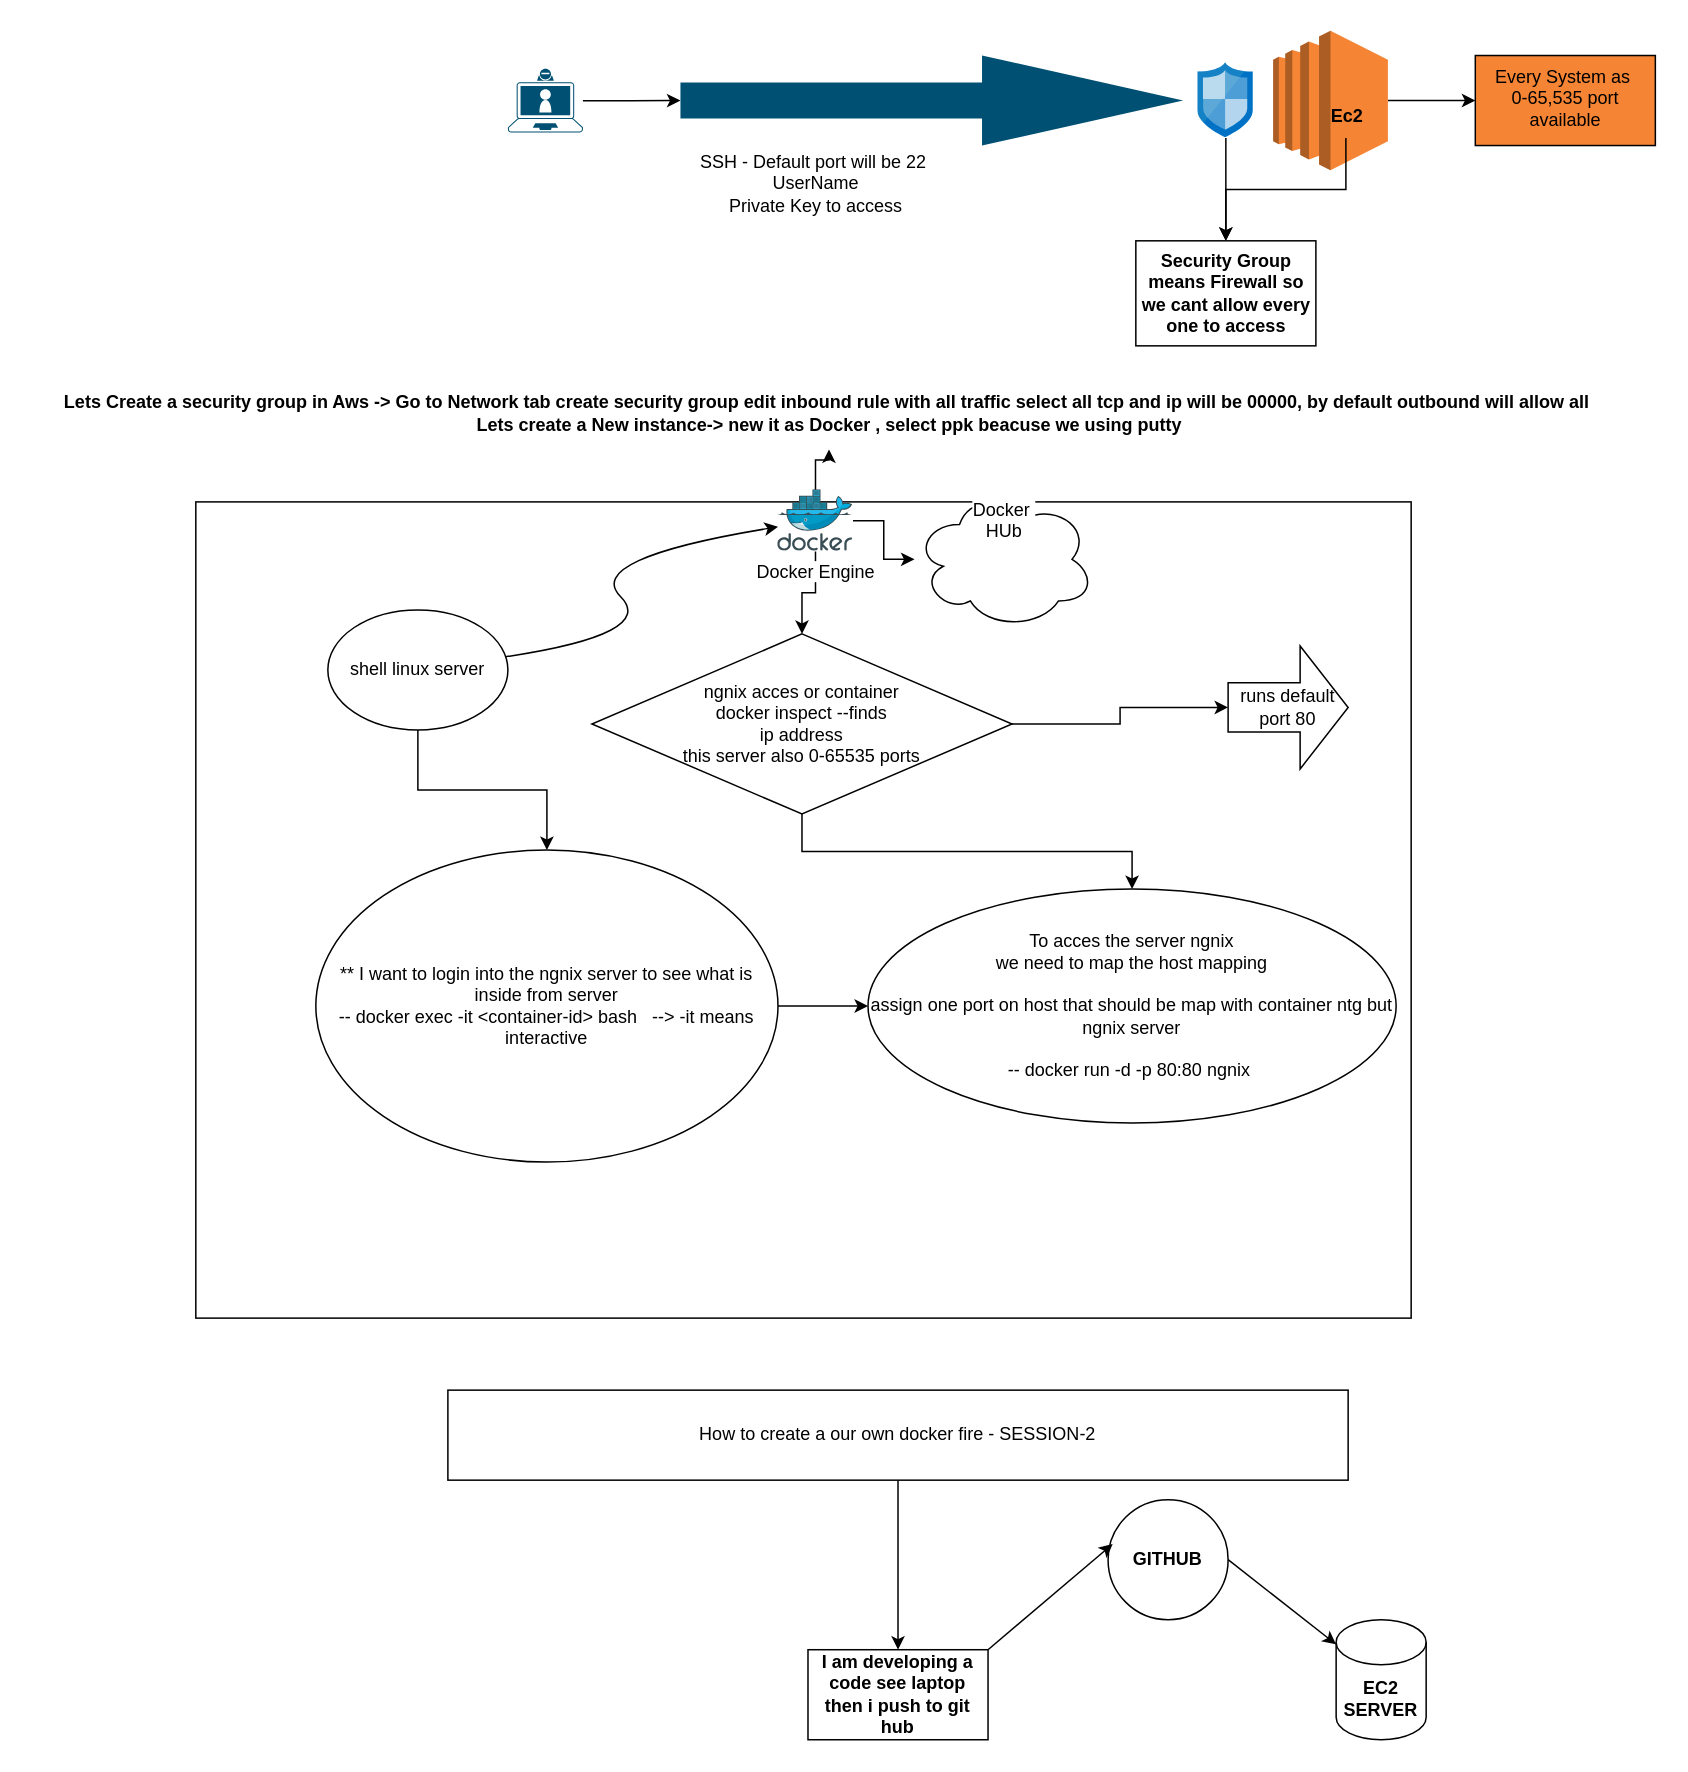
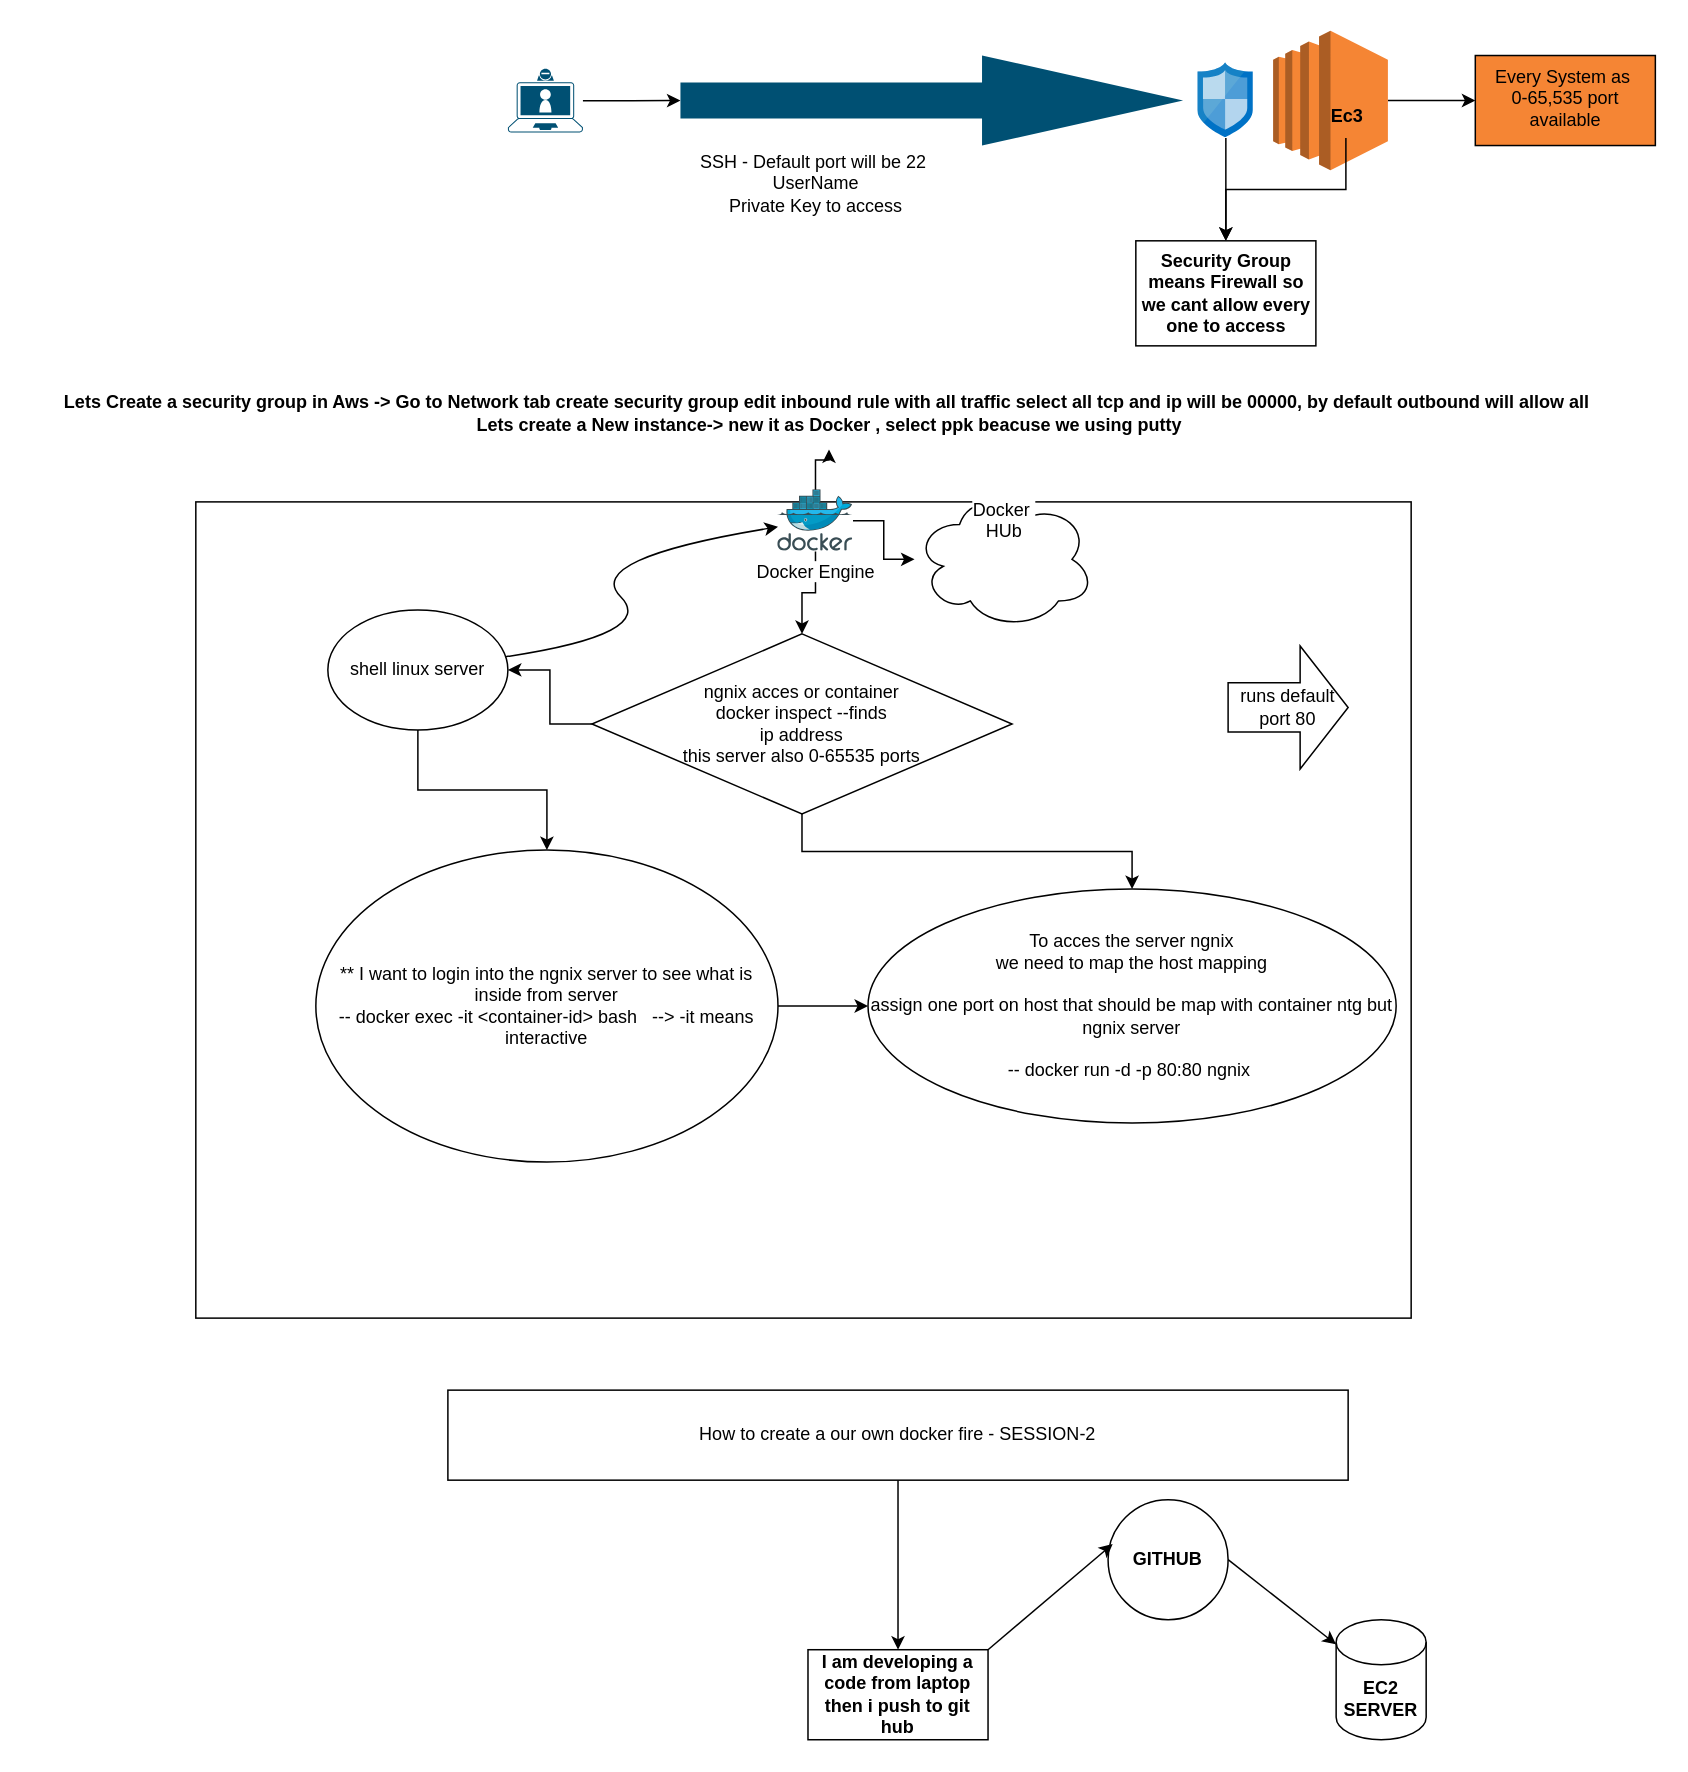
- <mxCell id="5" value="&lt;b&gt;Ec2&lt;/b&gt;" style="text;html=1;align=center;verticalAlign=middle;resizable=0;points=[];autosize=1;strokeColor=none;fillColor=none;" vertex="1" parent="1"><mxGeometry x="876.5" y="61.5" width="40" height="30" as="geometry" /></mxCell>
+ <mxCell id="5" value="&lt;b&gt;Ec3&lt;/b&gt;" style="text;html=1;align=center;verticalAlign=middle;resizable=0;points=[];autosize=1;strokeColor=none;fillColor=none;" vertex="1" parent="1"><mxGeometry x="876.5" y="61.5" width="40" height="30" as="geometry" /></mxCell>
- <mxCell id="22" value="" style="edgeStyle=orthogonalEdgeStyle;rounded=0;orthogonalLoop=1;jettySize=auto;html=1;" edge="1" parent="1" source="24" target="25"><mxGeometry relative="1" as="geometry" /></mxCell>
+ <mxCell id="22" value="" style="edgeStyle=orthogonalEdgeStyle;rounded=0;orthogonalLoop=1;jettySize=auto;html=1;" edge="1" parent="1" source="24" target="17"><mxGeometry relative="1" as="geometry" /></mxCell>
- <mxCell id="33" value="&lt;b&gt;I am developing a code see laptop then i push to git hub&lt;/b&gt;" style="whiteSpace=wrap;html=1;rounded=0;" vertex="1" parent="1"><mxGeometry x="538" y="1099" width="120" height="60" as="geometry" /></mxCell>
+ <mxCell id="33" value="&lt;b&gt;I am developing a code from laptop then i push to git hub&lt;/b&gt;" style="whiteSpace=wrap;html=1;rounded=0;" vertex="1" parent="1"><mxGeometry x="538" y="1099" width="120" height="60" as="geometry" /></mxCell>
